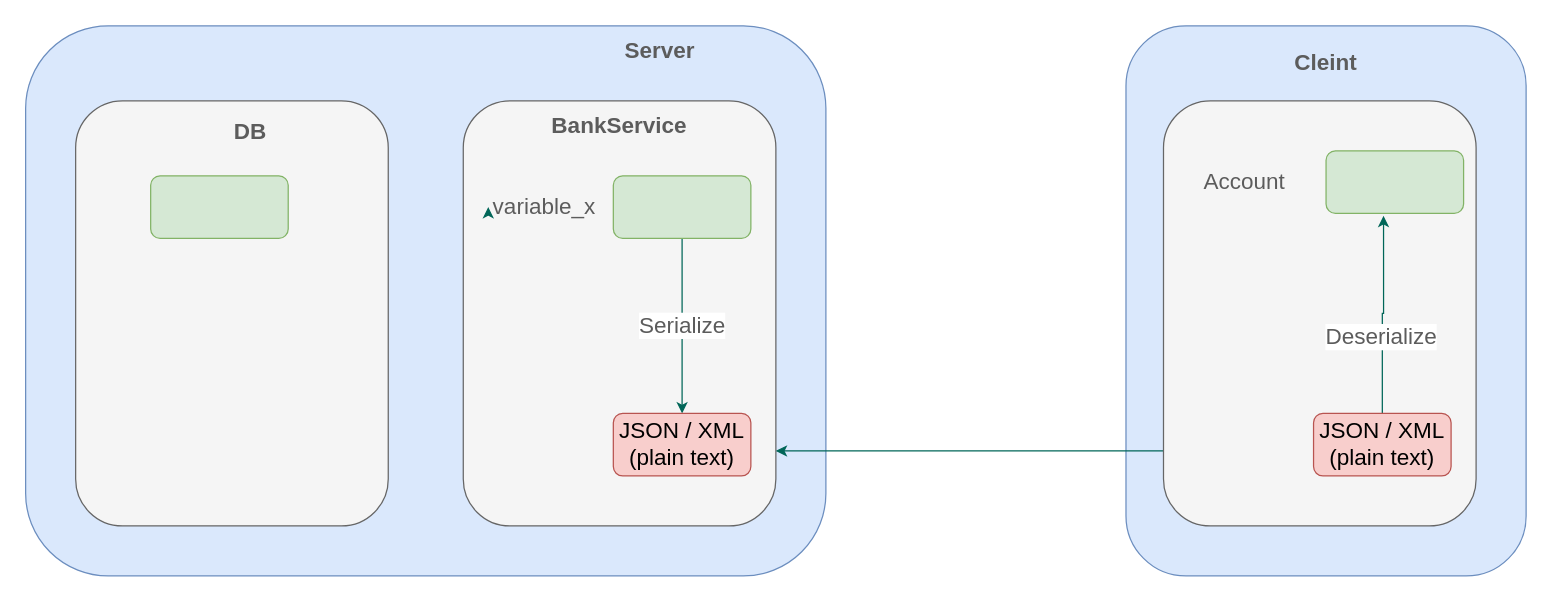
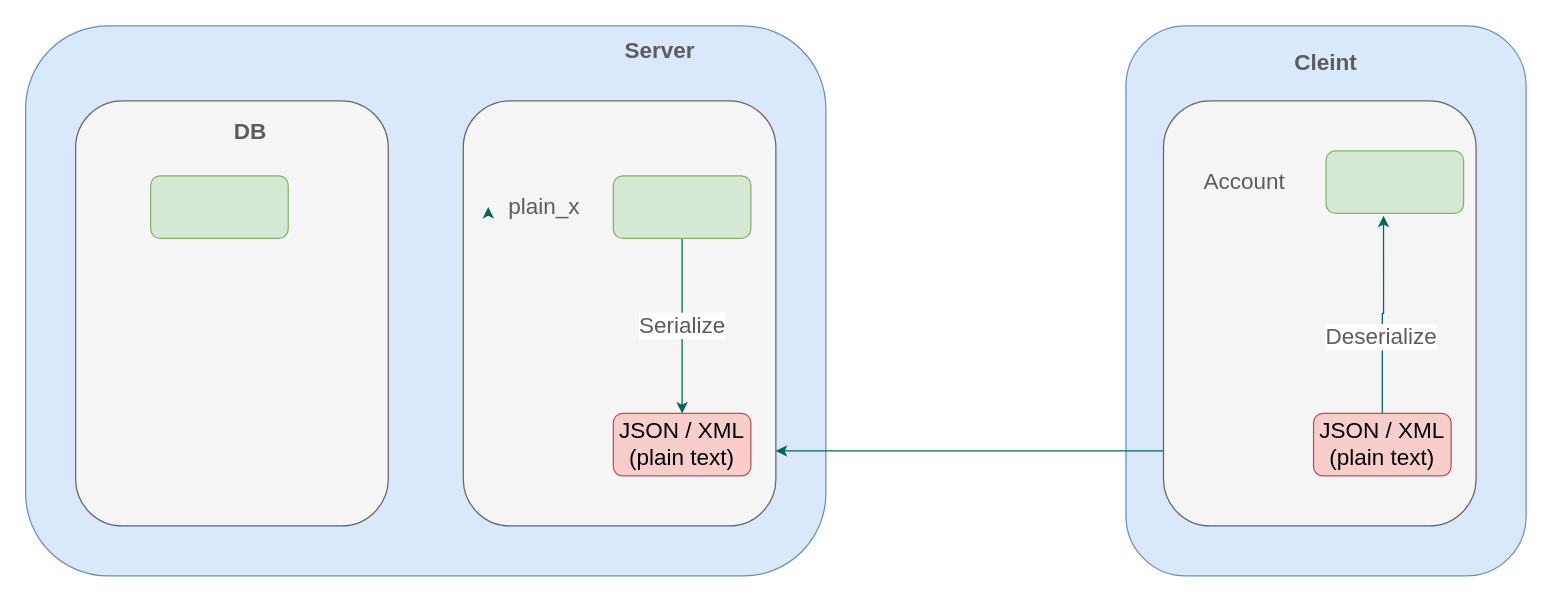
- <mxCell id="6" value="BankService" style="text;html=1;strokeColor=none;fillColor=none;align=center;verticalAlign=middle;whiteSpace=wrap;rounded=0;fontColor=#5C5C5C;fontSize=18;fontStyle=1" parent="1" vertex="1"><mxGeometry x="390" y="90" width="210" height="20" as="geometry" /></mxCell>
- <mxCell id="7" value="variable_x" style="text;html=1;strokeColor=none;fillColor=none;align=center;verticalAlign=middle;whiteSpace=wrap;rounded=0;fontColor=#5C5C5C;fontSize=18;fontStyle=0" parent="1" vertex="1"><mxGeometry x="390" y="155" width="90" height="20" as="geometry" /></mxCell>
+ <mxCell id="7" value="plain_x" style="text;html=1;strokeColor=none;fillColor=none;align=center;verticalAlign=middle;whiteSpace=wrap;rounded=0;fontColor=#5C5C5C;fontSize=18;fontStyle=0" parent="1" vertex="1"><mxGeometry x="390" y="155" width="90" height="20" as="geometry" /></mxCell>
